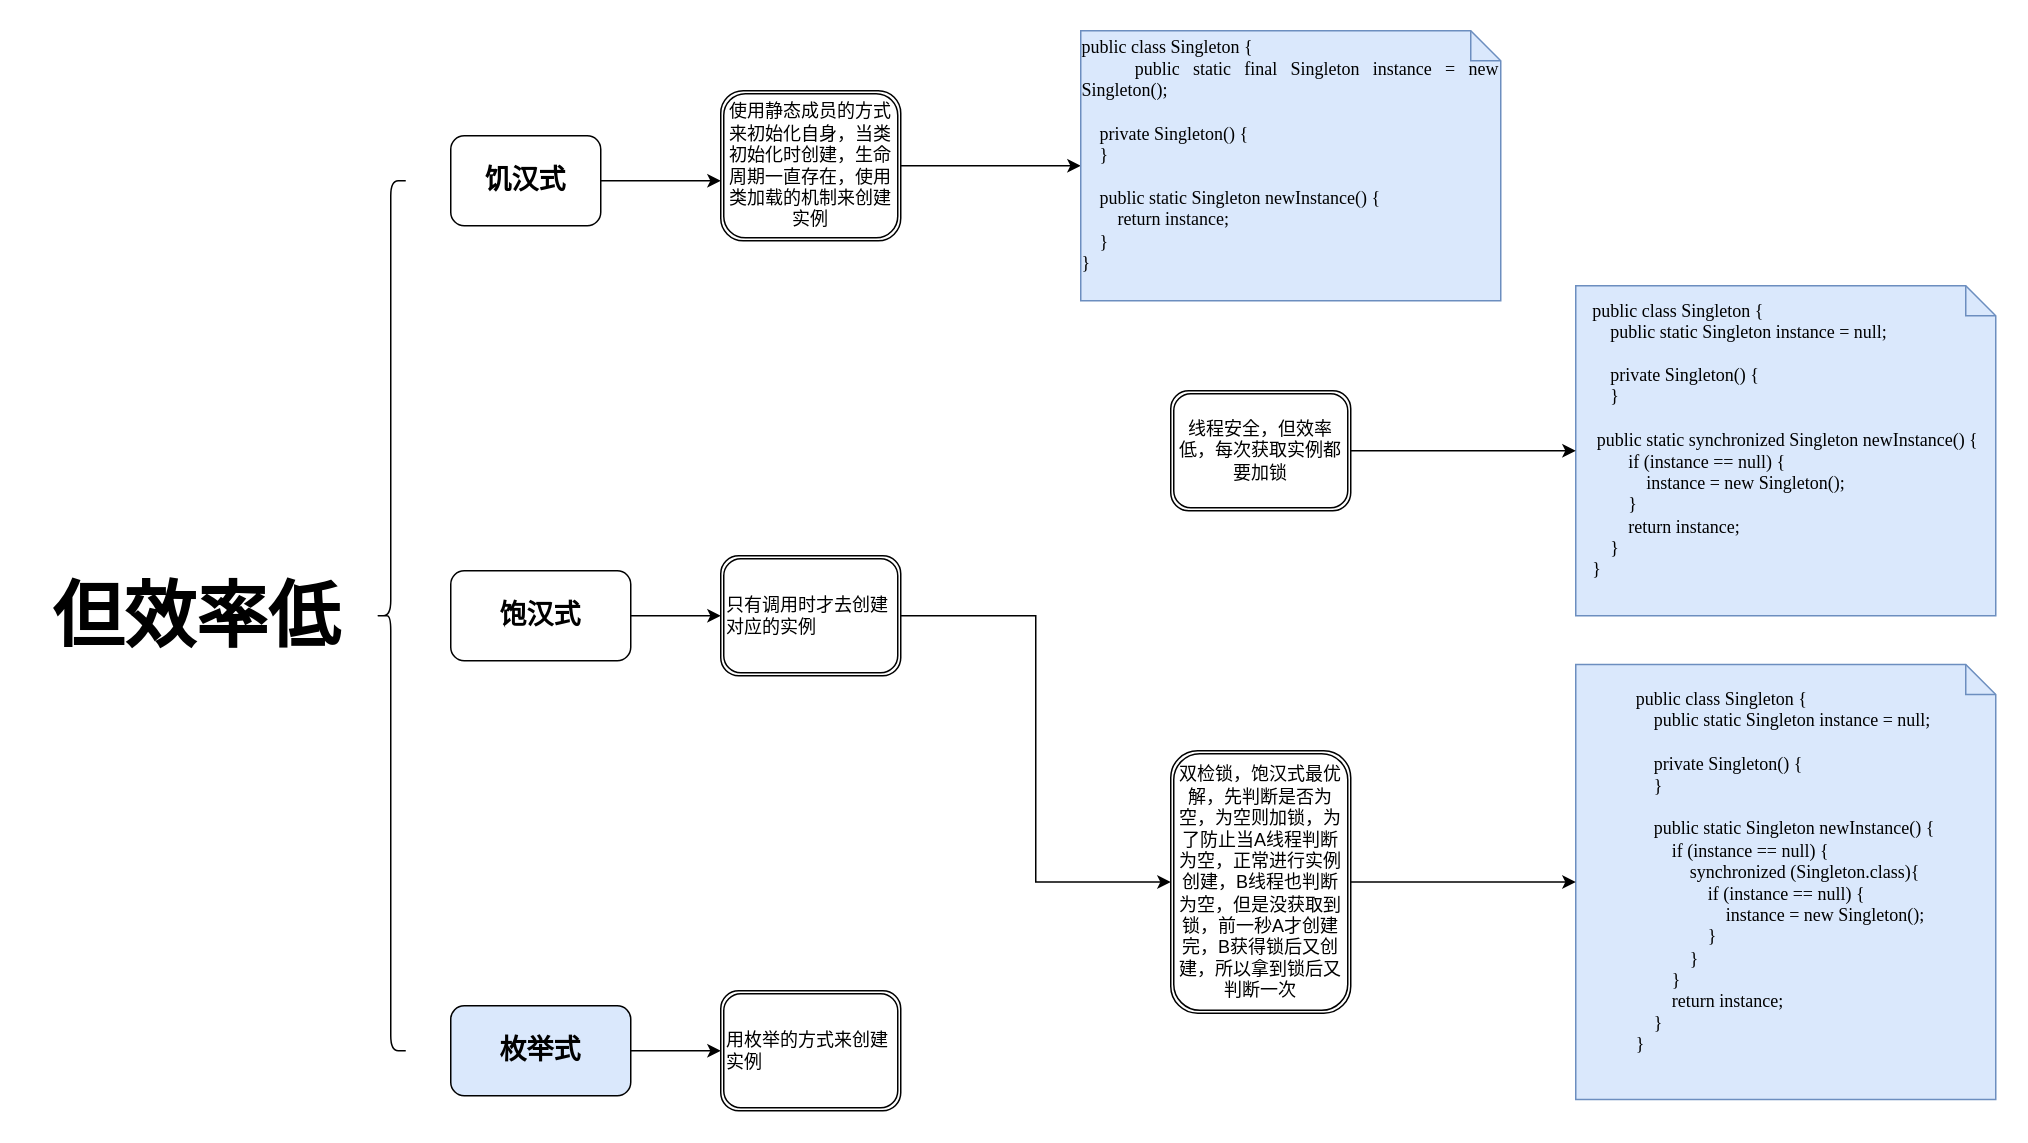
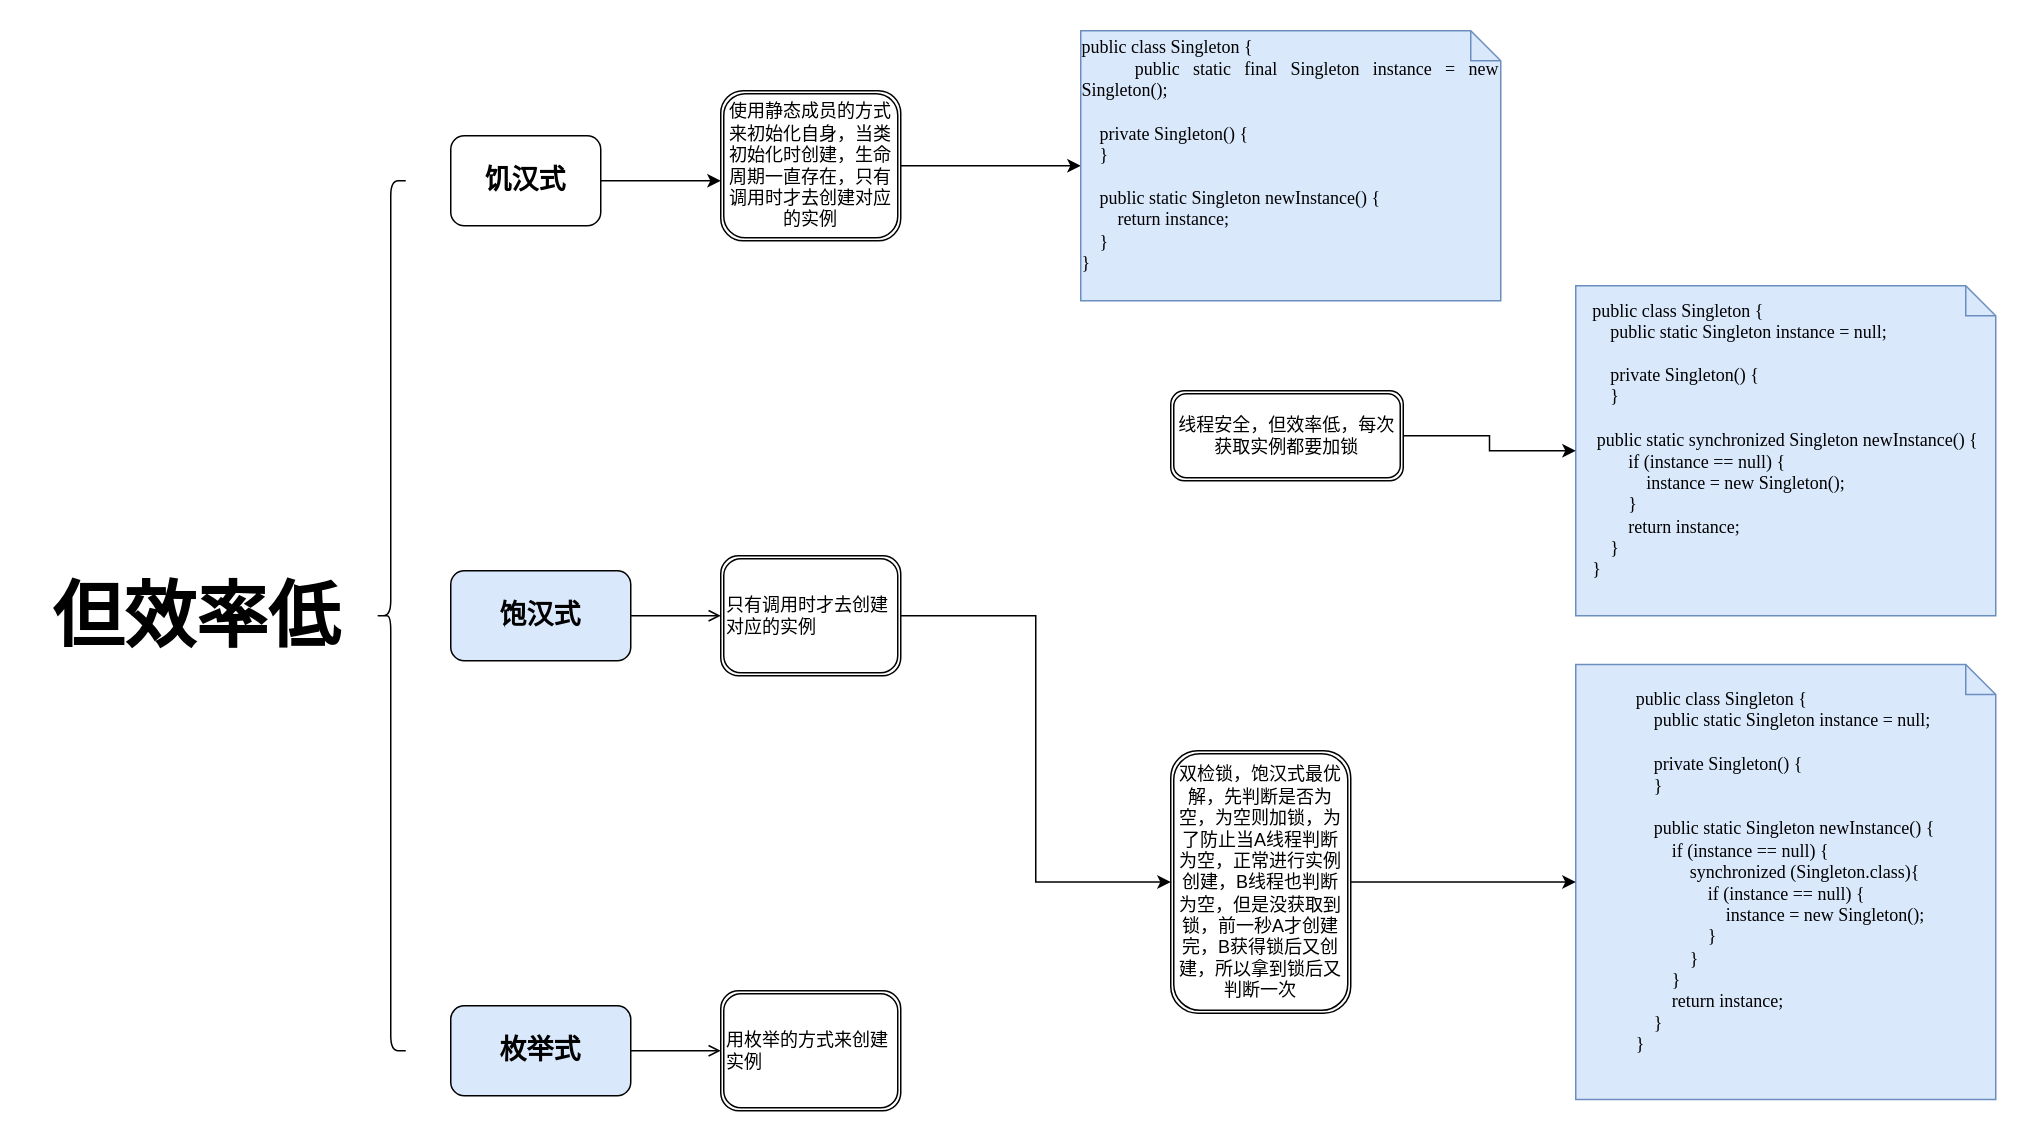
- <mxCell id="11" value="&lt;span style=&quot;text-align: left&quot;&gt;使用静态成员的方式来初始化自身，当类初始化时创建，生命周期一直存在，使用类加载的机制来创建实例&lt;/span&gt;" style="shape=ext;double=1;rounded=1;whiteSpace=wrap;html=1;" vertex="1" parent="1"><mxGeometry x="480" y="60" width="120" height="100" as="geometry" /></mxCell>
+ <mxCell id="11" value="&lt;span style=&quot;text-align: left&quot;&gt;使用静态成员的方式来初始化自身，当类初始化时创建，生命周期一直存在，只有调用时才去创建对应的实例&lt;/span&gt;" style="shape=ext;double=1;rounded=1;whiteSpace=wrap;html=1;" vertex="1" parent="1"><mxGeometry x="480" y="60" width="120" height="100" as="geometry" /></mxCell>
- <mxCell id="19" value="线程安全，但效率低，每次获取实例都要加锁" style="shape=ext;double=1;rounded=1;whiteSpace=wrap;html=1;fillColor=#ffffff;gradientColor=#ffffff;" vertex="1" parent="1"><mxGeometry x="780" y="260" width="120" height="80" as="geometry" /></mxCell>
+ <mxCell id="19" value="线程安全，但效率低，每次获取实例都要加锁" style="shape=ext;double=1;rounded=1;whiteSpace=wrap;html=1;fillColor=#ffffff;gradientColor=#ffffff;" vertex="1" parent="1"><mxGeometry x="780" y="260" width="155" height="60" as="geometry" /></mxCell>
- <mxCell id="7" value="&lt;h2&gt;饱汉式&lt;/h2&gt;" style="rounded=1;whiteSpace=wrap;html=1;" vertex="1" parent="1"><mxGeometry x="300" y="380" width="120" height="60" as="geometry" /></mxCell>
+ <mxCell id="7" value="&lt;h2&gt;饱汉式&lt;/h2&gt;" style="rounded=1;whiteSpace=wrap;html=1;fillColor=#dae8fc;" vertex="1" parent="1"><mxGeometry x="300" y="380" width="120" height="60" as="geometry" /></mxCell>
- <mxCell id="6" style="edgeStyle=orthogonalEdgeStyle;rounded=0;orthogonalLoop=1;jettySize=auto;html=1;entryX=0;entryY=0.5;entryDx=0;entryDy=0;" edge="1" parent="1" source="7" target="13"><mxGeometry relative="1" as="geometry" /></mxCell>
+ <mxCell id="6" style="edgeStyle=orthogonalEdgeStyle;rounded=0;orthogonalLoop=1;jettySize=auto;html=1;entryX=0;entryY=0.5;entryDx=0;entryDy=0;endArrow=open;" edge="1" parent="1" source="7" target="13"><mxGeometry relative="1" as="geometry" /></mxCell>
- <mxCell id="8" style="edgeStyle=orthogonalEdgeStyle;rounded=0;orthogonalLoop=1;jettySize=auto;html=1;entryX=0;entryY=0.5;entryDx=0;entryDy=0;" edge="1" parent="1" source="9" target="14"><mxGeometry relative="1" as="geometry" /></mxCell>
+ <mxCell id="8" style="edgeStyle=orthogonalEdgeStyle;rounded=0;orthogonalLoop=1;jettySize=auto;html=1;entryX=0;entryY=0.5;entryDx=0;entryDy=0;endArrow=open;" edge="1" parent="1" source="9" target="14"><mxGeometry relative="1" as="geometry" /></mxCell>
